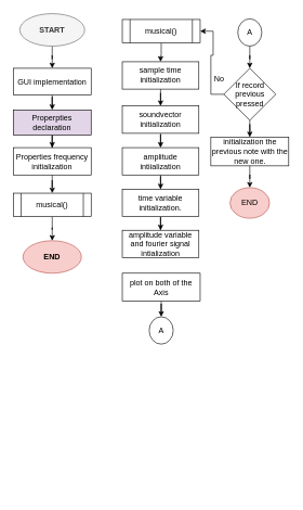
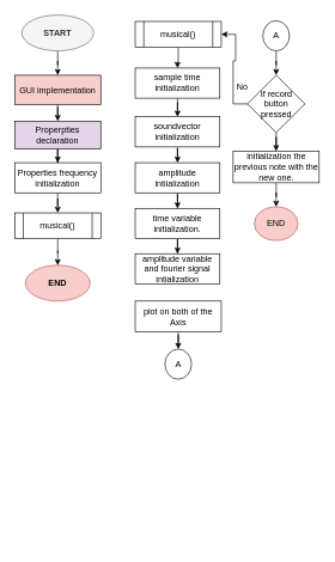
- <mxCell id="10" value="GUI implementation" style="rounded=0;whiteSpace=wrap;html=1;" parent="1" vertex="1"><mxGeometry x="20" y="104" width="120" height="41" as="geometry" /></mxCell>
+ <mxCell id="10" value="GUI implementation" style="rounded=0;whiteSpace=wrap;html=1;fillColor=#f8cecc;" parent="1" vertex="1"><mxGeometry x="20" y="104" width="120" height="41" as="geometry" /></mxCell>
- <mxCell id="32" value="If record previous pressed" style="rhombus;whiteSpace=wrap;html=1;" parent="1" vertex="1"><mxGeometry x="344.5" y="104" width="80" height="80" as="geometry" /></mxCell>
+ <mxCell id="32" value="If record button pressed" style="rhombus;whiteSpace=wrap;html=1;" parent="1" vertex="1"><mxGeometry x="344.5" y="104" width="80" height="80" as="geometry" /></mxCell>
